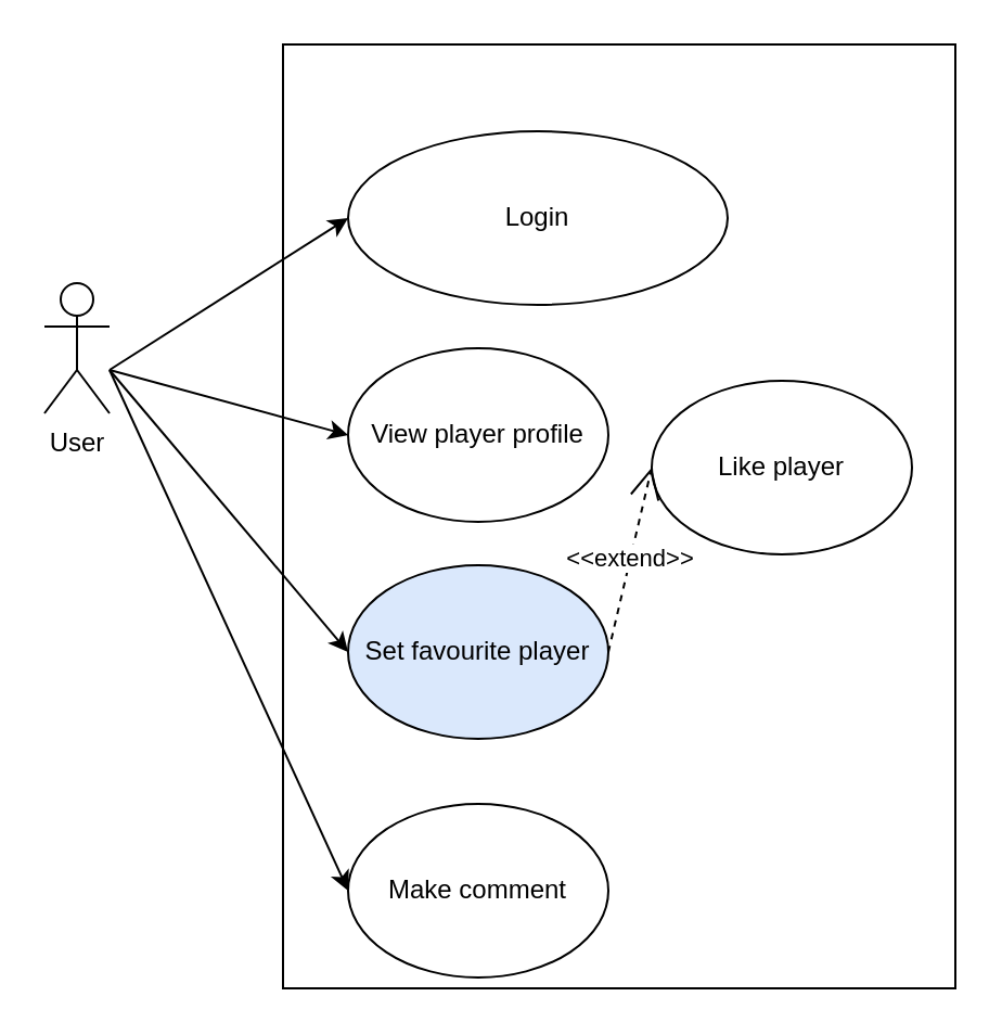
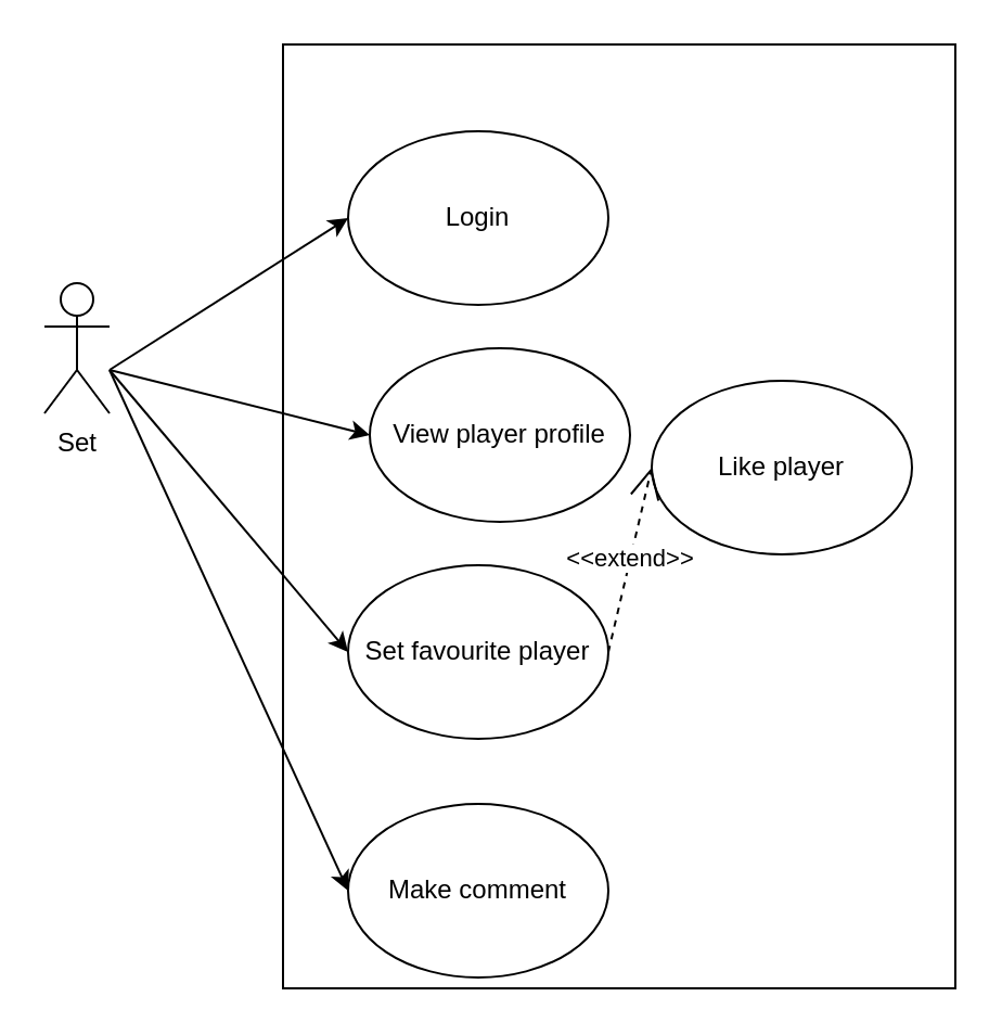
- <mxCell id="4" value="Login&lt;br&gt;" parent="1" style="ellipse;whiteSpace=wrap;html=1;" vertex="1"><mxGeometry x="160" y="60" as="geometry" width="175" height="80" /></mxCell>
+ <mxCell id="4" value="Login&lt;br&gt;" parent="1" style="ellipse;whiteSpace=wrap;html=1;" vertex="1"><mxGeometry as="geometry" x="160" y="60" width="120" height="80" /></mxCell>
- <mxCell id="8" value="View player profile&lt;br&gt;" parent="1" style="ellipse;whiteSpace=wrap;html=1;" vertex="1"><mxGeometry as="geometry" x="160" y="160" width="120" height="80" /></mxCell>
+ <mxCell id="8" value="View player profile&lt;br&gt;" parent="1" style="ellipse;whiteSpace=wrap;html=1;" vertex="1"><mxGeometry x="170" y="160" as="geometry" width="120" height="80" /></mxCell>
- <mxCell id="2" value="User" parent="1" style="shape=umlActor;verticalLabelPosition=bottom;labelBackgroundColor=#ffffff;verticalAlign=top;html=1;outlineConnect=0;" vertex="1"><mxGeometry as="geometry" x="20" y="130" width="30" height="60" /></mxCell>
+ <mxCell id="2" value="Set" parent="1" style="shape=umlActor;verticalLabelPosition=bottom;labelBackgroundColor=#ffffff;verticalAlign=top;html=1;outlineConnect=0;" vertex="1"><mxGeometry as="geometry" x="20" y="130" width="30" height="60" /></mxCell>
- <mxCell id="7" value="Set favourite player&lt;br&gt;" parent="1" style="ellipse;whiteSpace=wrap;html=1;fillColor=#dae8fc;" vertex="1"><mxGeometry as="geometry" x="160" y="260" width="120" height="80" /></mxCell>
+ <mxCell id="7" value="Set favourite player&lt;br&gt;" parent="1" style="ellipse;whiteSpace=wrap;html=1;" vertex="1"><mxGeometry as="geometry" x="160" y="260" width="120" height="80" /></mxCell>
